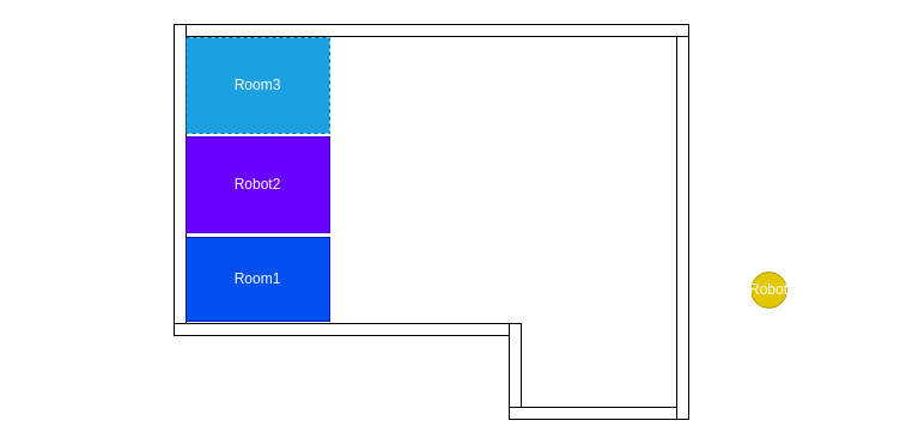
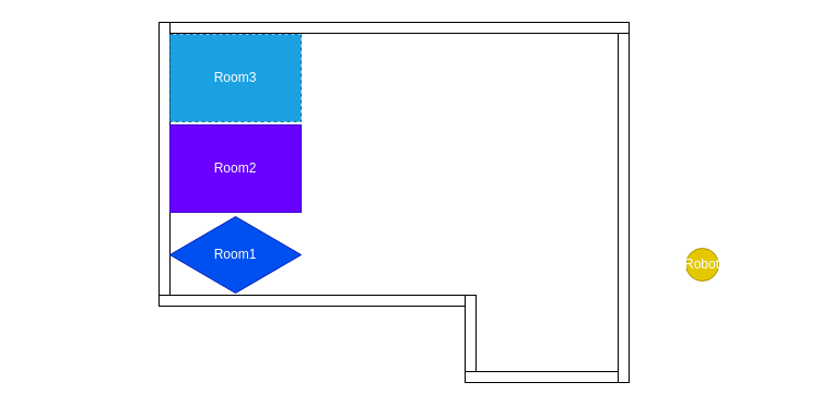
- <mxCell id="6" value="Robot2" style="rounded=0;whiteSpace=wrap;html=1;fillColor=#6a00ff;strokeColor=#3700CC;fontColor=#ffffff;" parent="1" vertex="1"><mxGeometry x="155" y="114" width="120" height="80" as="geometry" /></mxCell>
+ <mxCell id="6" value="Room2" style="rounded=0;whiteSpace=wrap;html=1;fillColor=#6a00ff;strokeColor=#3700CC;fontColor=#ffffff;" parent="1" vertex="1"><mxGeometry x="155" y="114" width="120" height="80" as="geometry" /></mxCell>
- <mxCell id="5" value="Room1" style="rounded=0;whiteSpace=wrap;html=1;fillColor=#0050ef;strokeColor=#001DBC;fontColor=#ffffff;" parent="1" vertex="1"><mxGeometry x="155" y="198" width="120" height="70" as="geometry" /></mxCell>
+ <mxCell id="5" value="Room1" style="rhombus;whiteSpace=wrap;html=1;fillColor=#0050ef;strokeColor=#001DBC;fontColor=#ffffff;" parent="1" vertex="1"><mxGeometry x="155" y="198" width="120" height="70" as="geometry" /></mxCell>
